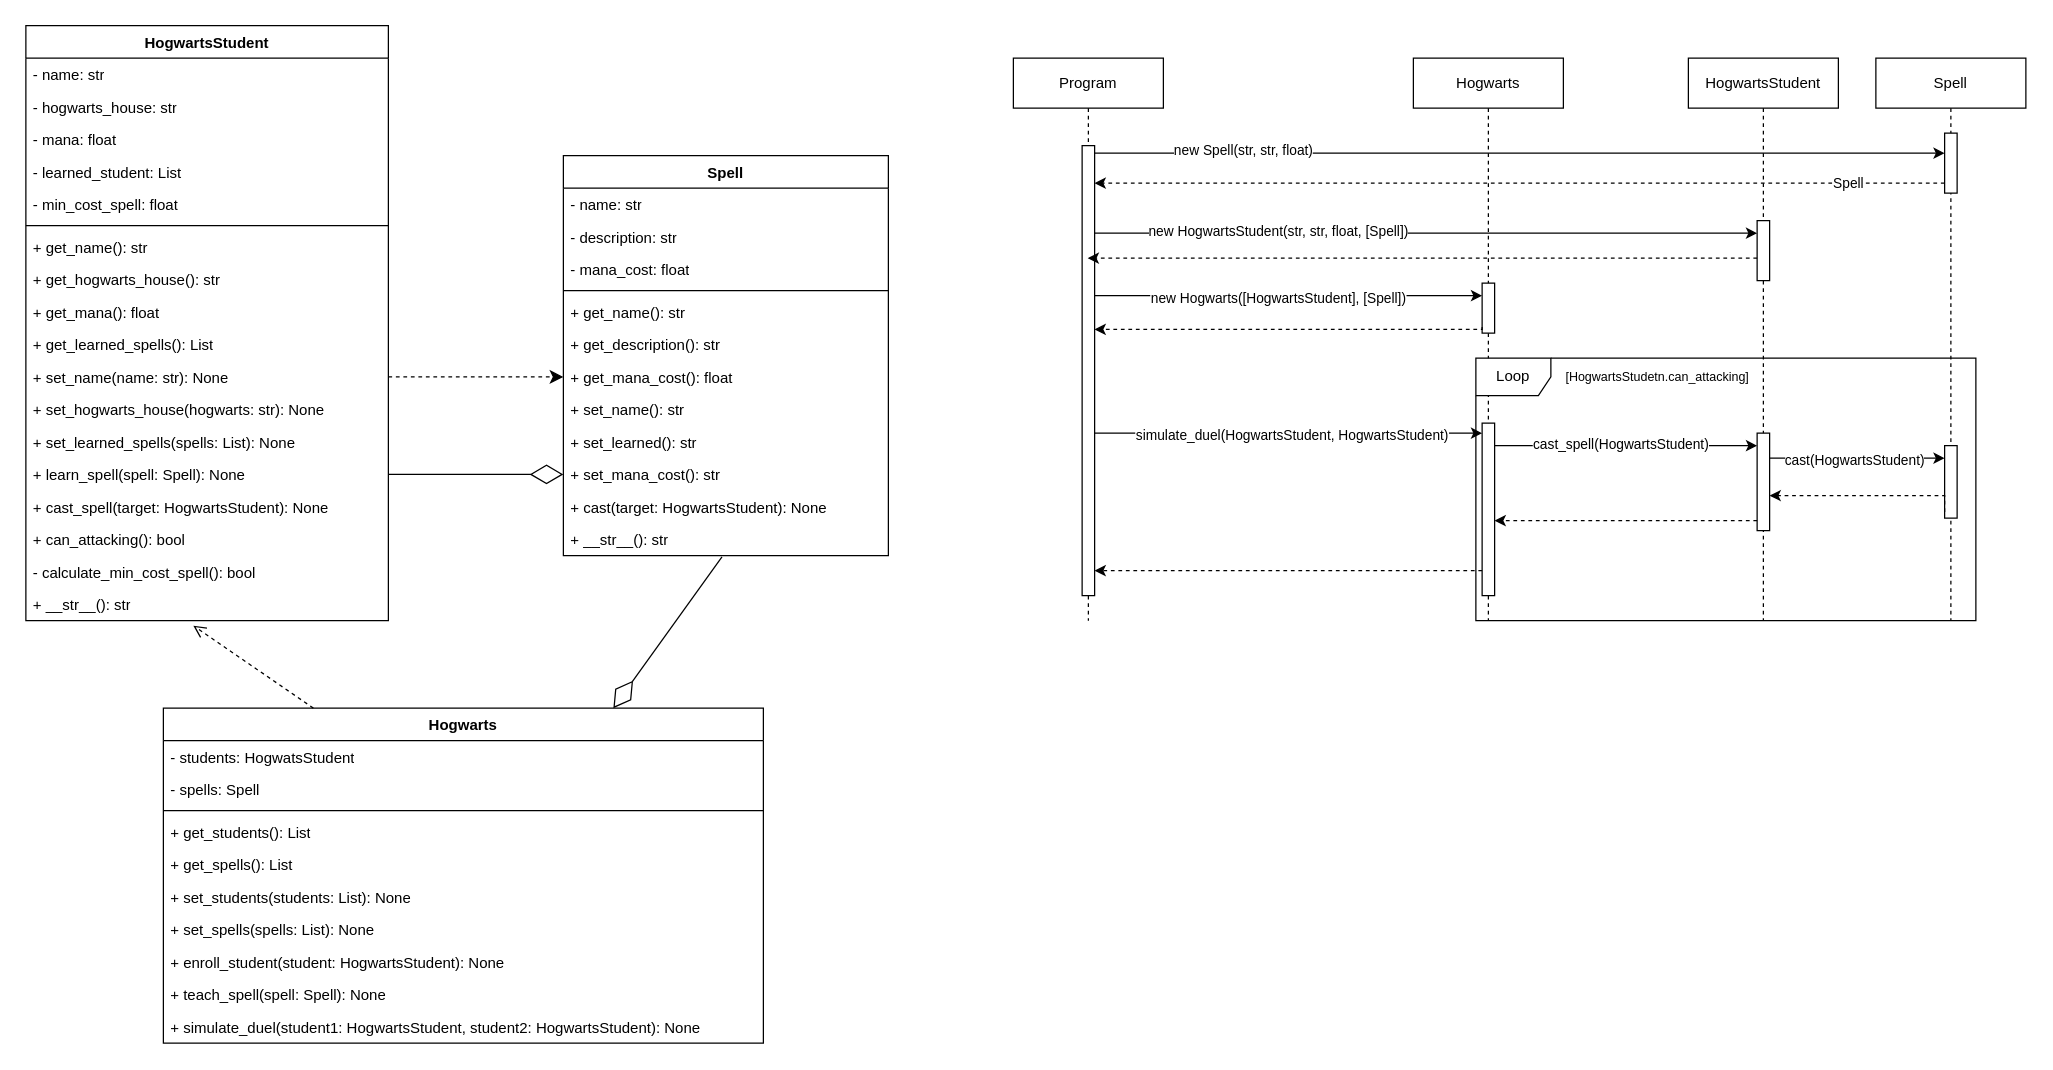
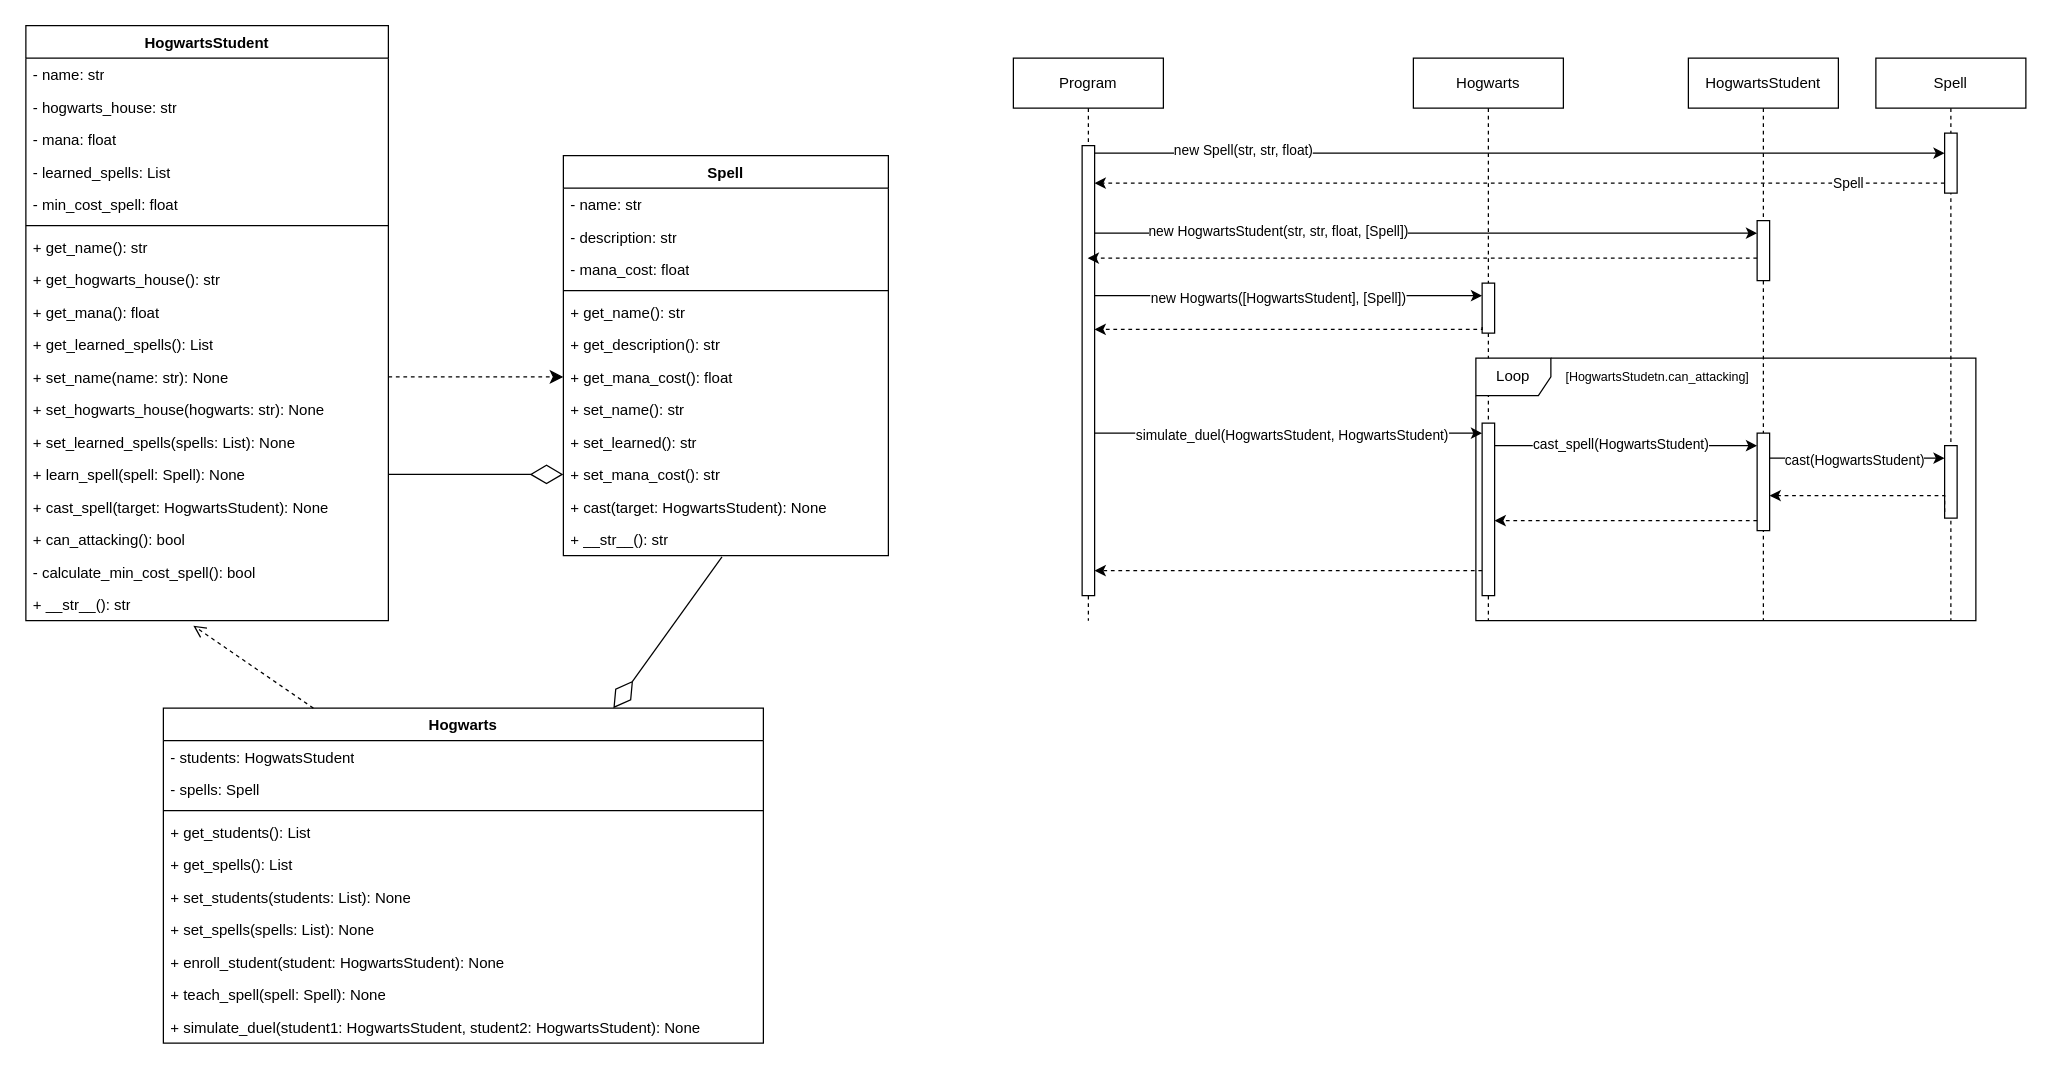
- <mxCell id="6" value="- learned_student: List" style="text;strokeColor=none;fillColor=none;align=left;verticalAlign=top;spacingLeft=4;spacingRight=4;overflow=hidden;rotatable=0;points=[[0,0.5],[1,0.5]];portConstraint=eastwest;whiteSpace=wrap;html=1;" parent="2" vertex="1"><mxGeometry y="104" width="290" height="26" as="geometry" /></mxCell>
+ <mxCell id="6" value="- learned_spells: List" style="text;strokeColor=none;fillColor=none;align=left;verticalAlign=top;spacingLeft=4;spacingRight=4;overflow=hidden;rotatable=0;points=[[0,0.5],[1,0.5]];portConstraint=eastwest;whiteSpace=wrap;html=1;" parent="2" vertex="1"><mxGeometry y="104" width="290" height="26" as="geometry" /></mxCell>
